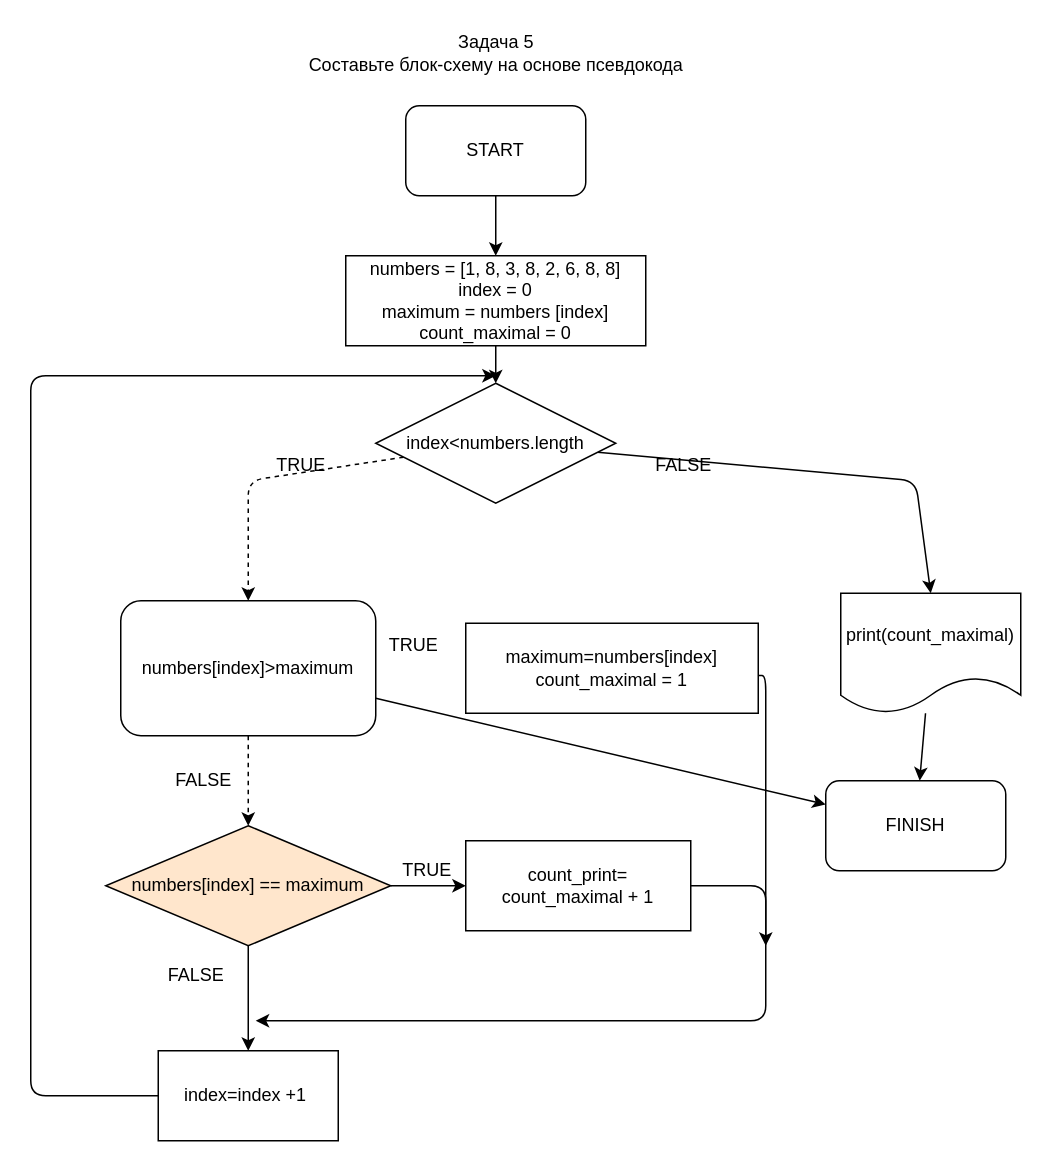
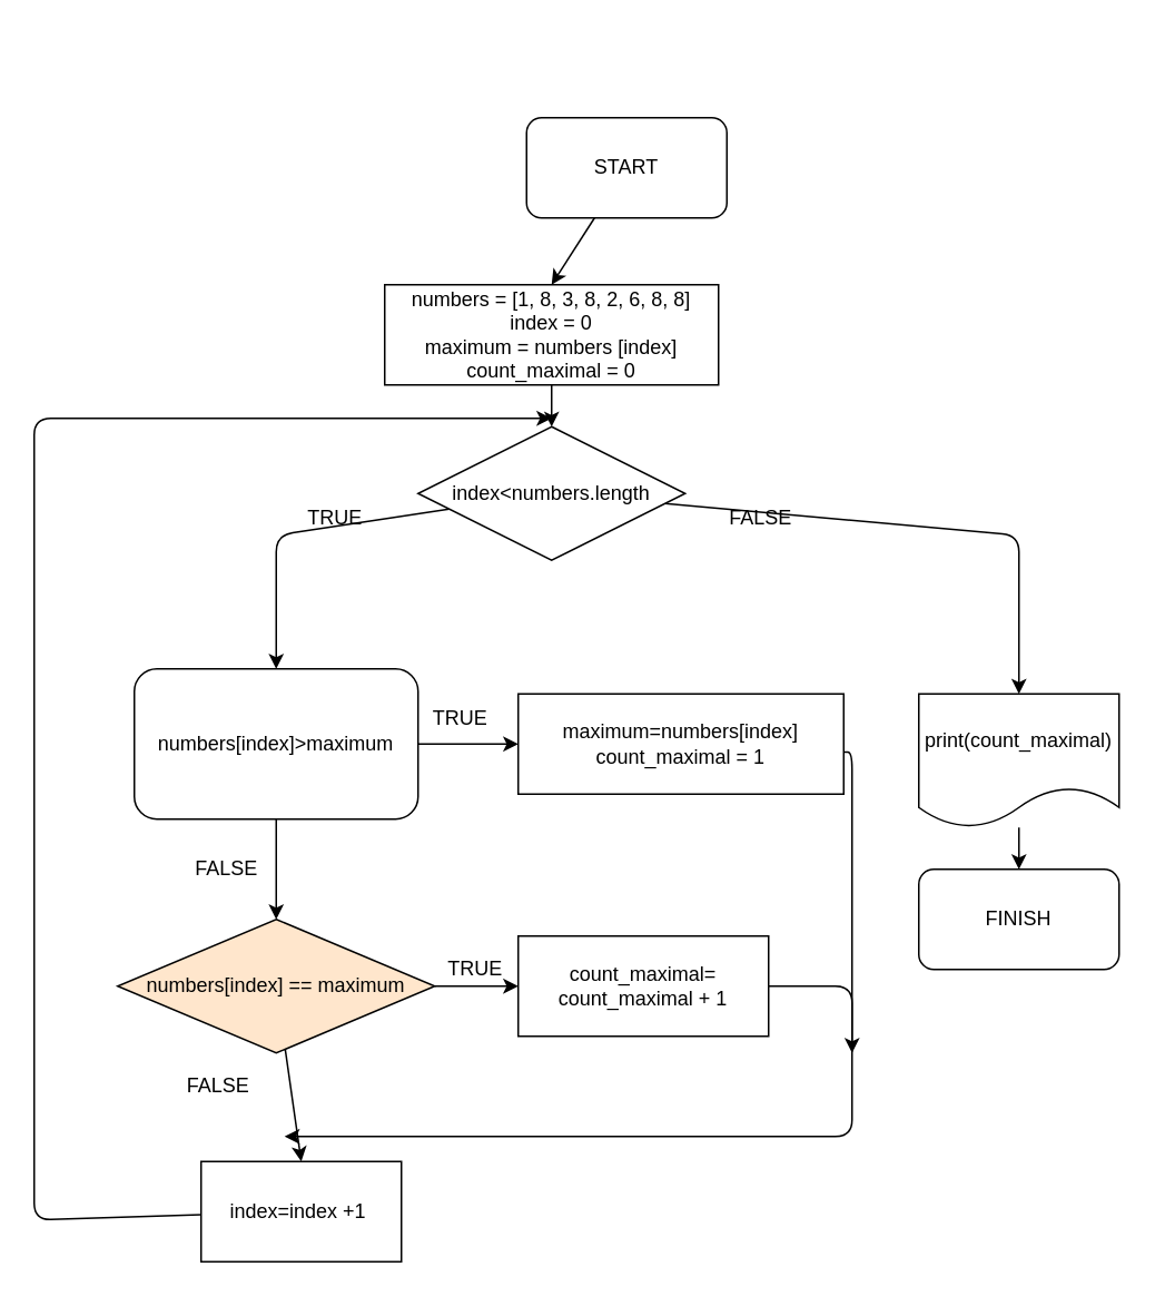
- <mxCell id="30" value="Задача 5&lt;br&gt;Составьте блок-схему на основе псевдокода" style="text;html=1;align=center;verticalAlign=middle;resizable=0;points=[];autosize=1;strokeColor=none;fillColor=none;" parent="1" vertex="1"><mxGeometry x="195" y="20" width="270" height="30" as="geometry" /></mxCell>
- <mxCell id="3" value="START" style="rounded=1;whiteSpace=wrap;html=1;" parent="1" vertex="1"><mxGeometry x="270" y="70" width="120" height="60" as="geometry" /></mxCell>
+ <mxCell id="3" value="START" style="rounded=1;whiteSpace=wrap;html=1;" parent="1" vertex="1"><mxGeometry x="315" y="70" width="120" height="60" as="geometry" /></mxCell>
- <mxCell id="6" style="edgeStyle=none;html=1;entryX=0.5;entryY=0;entryDx=0;entryDy=0;dashed=1;" parent="1" source="8" target="11" edge="1"><mxGeometry relative="1" as="geometry"><Array as="points"><mxPoint x="165" y="320" /></Array></mxGeometry></mxCell>
+ <mxCell id="6" style="edgeStyle=none;html=1;entryX=0.5;entryY=0;entryDx=0;entryDy=0;" parent="1" source="8" target="11" edge="1"><mxGeometry relative="1" as="geometry"><Array as="points"><mxPoint x="165" y="320" /></Array></mxGeometry></mxCell>
- <mxCell id="22" value="print(count_maximal)" style="shape=document;whiteSpace=wrap;html=1;boundedLbl=1;" parent="1" vertex="1"><mxGeometry x="560" y="395" width="120" height="80" as="geometry" /></mxCell>
+ <mxCell id="22" value="print(count_maximal)" style="shape=document;whiteSpace=wrap;html=1;boundedLbl=1;" parent="1" vertex="1"><mxGeometry x="550" y="415" width="120" height="80" as="geometry" /></mxCell>
- <mxCell id="10" style="edgeStyle=none;html=1;" parent="1" source="11" target="23" edge="1"><mxGeometry relative="1" as="geometry" /></mxCell>
+ <mxCell id="10" style="edgeStyle=none;html=1;entryX=0;entryY=0.5;entryDx=0;entryDy=0;" parent="1" source="11" target="16" edge="1"><mxGeometry relative="1" as="geometry" /></mxCell>
- <mxCell id="9" style="edgeStyle=none;html=1;entryX=0.5;entryY=0;entryDx=0;entryDy=0;dashed=1;" parent="1" source="11" target="14" edge="1"><mxGeometry relative="1" as="geometry" /></mxCell>
+ <mxCell id="9" style="edgeStyle=none;html=1;entryX=0.5;entryY=0;entryDx=0;entryDy=0;" parent="1" source="11" target="14" edge="1"><mxGeometry relative="1" as="geometry" /></mxCell>
- <mxCell id="18" value="count_print= count_maximal + 1" style="rounded=0;whiteSpace=wrap;html=1;" parent="1" vertex="1"><mxGeometry x="310" y="560" width="150" height="60" as="geometry" /></mxCell>
+ <mxCell id="18" value="count_maximal= count_maximal + 1" style="rounded=0;whiteSpace=wrap;html=1;" parent="1" vertex="1"><mxGeometry x="310" y="560" width="150" height="60" as="geometry" /></mxCell>
- <mxCell id="20" value="index=index +1&amp;nbsp;" style="rounded=0;whiteSpace=wrap;html=1;" parent="1" vertex="1"><mxGeometry x="105" y="700" width="120" height="60" as="geometry" /></mxCell>
+ <mxCell id="20" value="index=index +1&amp;nbsp;" style="rounded=0;whiteSpace=wrap;html=1;" parent="1" vertex="1"><mxGeometry x="120" y="695" width="120" height="60" as="geometry" /></mxCell>
